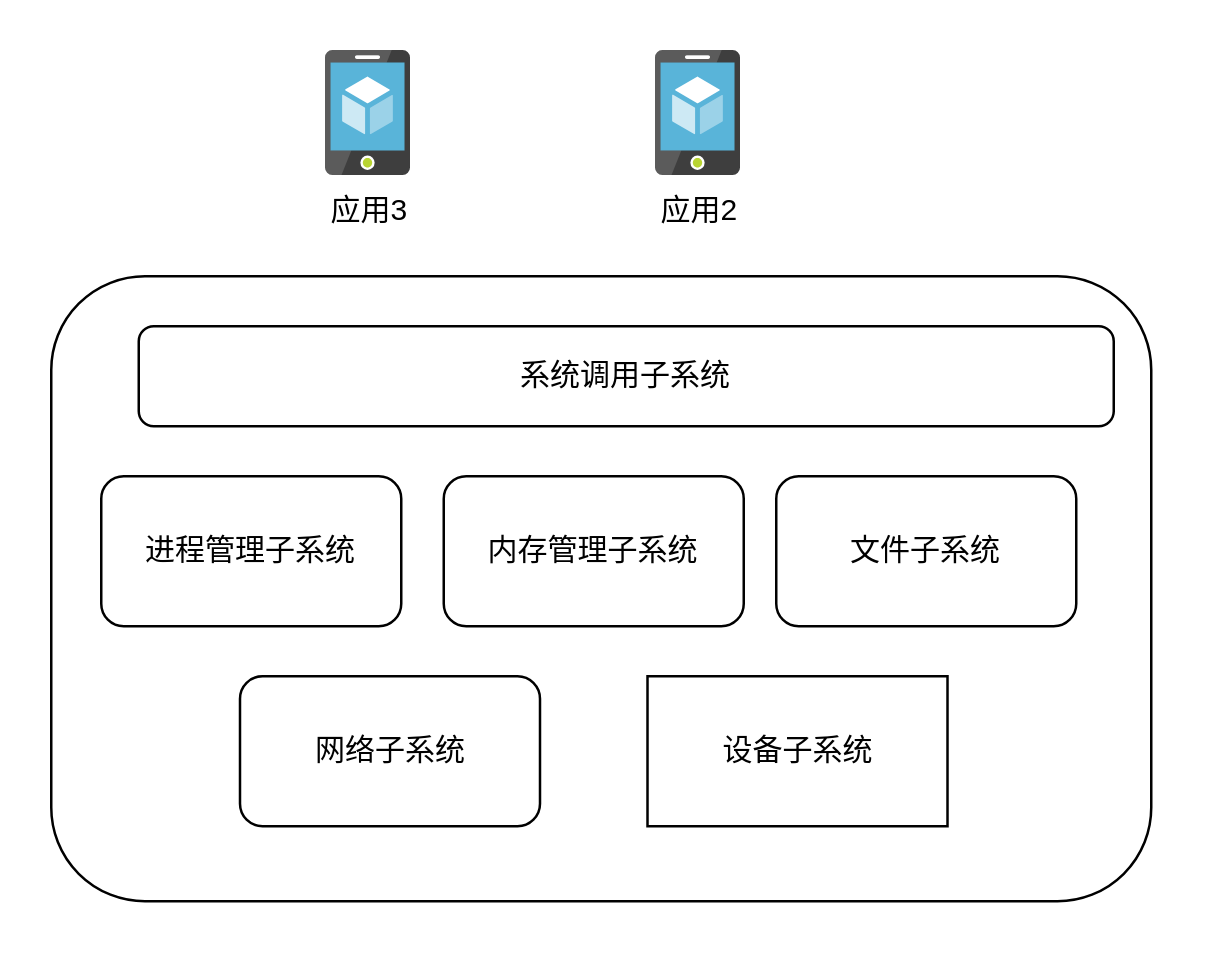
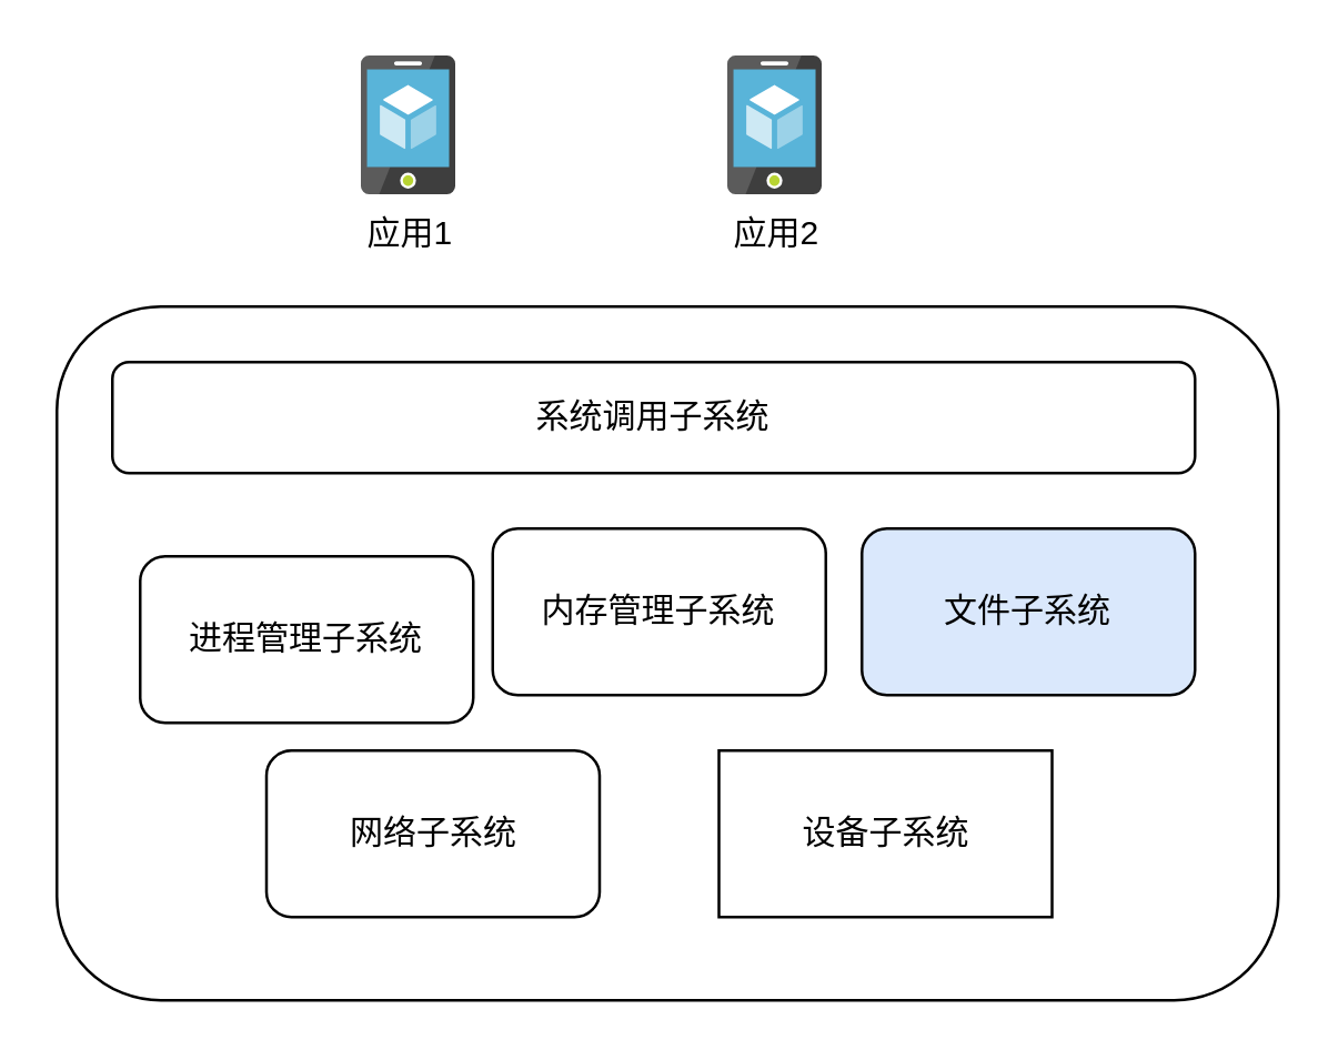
- <mxCell id="3" value="应用3" style="image;sketch=0;aspect=fixed;html=1;points=[];align=center;fontSize=12;image=img/lib/mscae/App_Service_Mobile_App.svg;" vertex="1" parent="1"><mxGeometry x="130" y="20" width="34" height="50" as="geometry" /></mxCell>
+ <mxCell id="3" value="应用1" style="image;sketch=0;aspect=fixed;html=1;points=[];align=center;fontSize=12;image=img/lib/mscae/App_Service_Mobile_App.svg;" vertex="1" parent="1"><mxGeometry x="130" y="20" width="34" height="50" as="geometry" /></mxCell>
- <mxCell id="5" value="系统调用子系统" style="rounded=1;whiteSpace=wrap;html=1;" vertex="1" parent="1"><mxGeometry x="55" y="130" width="390" height="40" as="geometry" /></mxCell>
+ <mxCell id="5" value="系统调用子系统" style="rounded=1;whiteSpace=wrap;html=1;" vertex="1" parent="1"><mxGeometry x="40" y="130" width="390" height="40" as="geometry" /></mxCell>
- <mxCell id="6" value="进程管理子系统" style="rounded=1;whiteSpace=wrap;html=1;" vertex="1" parent="1"><mxGeometry x="40" y="190" width="120" height="60" as="geometry" /></mxCell>
+ <mxCell id="6" value="进程管理子系统" style="rounded=1;whiteSpace=wrap;html=1;" vertex="1" parent="1"><mxGeometry x="50" y="200" width="120" height="60" as="geometry" /></mxCell>
- <mxCell id="8" value="文件子系统" style="rounded=1;whiteSpace=wrap;html=1;" vertex="1" parent="1"><mxGeometry x="310" y="190" width="120" height="60" as="geometry" /></mxCell>
+ <mxCell id="8" value="文件子系统" style="rounded=1;whiteSpace=wrap;html=1;fillColor=#dae8fc;" vertex="1" parent="1"><mxGeometry x="310" y="190" width="120" height="60" as="geometry" /></mxCell>
